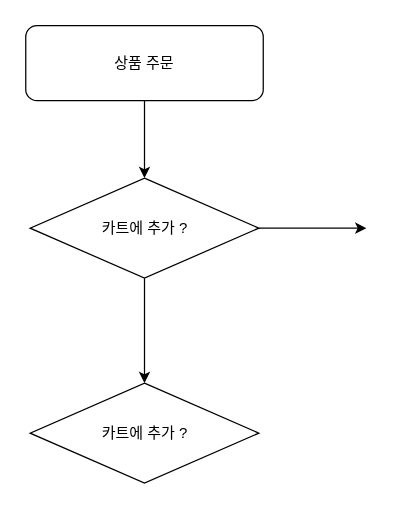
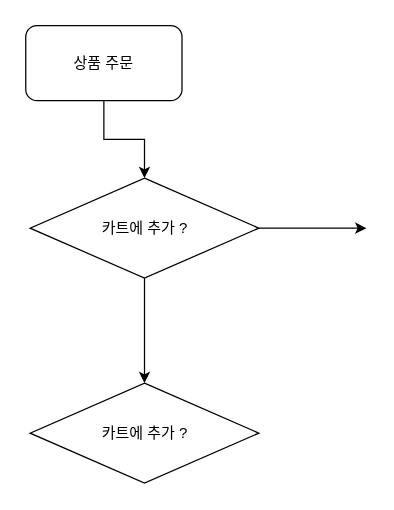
- <mxCell id="3" value="상품 주문" style="rounded=1;whiteSpace=wrap;html=1;" vertex="1" parent="1"><mxGeometry x="20" y="20" width="190" height="60" as="geometry" /></mxCell>
+ <mxCell id="3" value="상품 주문" style="rounded=1;whiteSpace=wrap;html=1;" vertex="1" parent="1"><mxGeometry x="20" y="20" width="125" height="60" as="geometry" /></mxCell>
